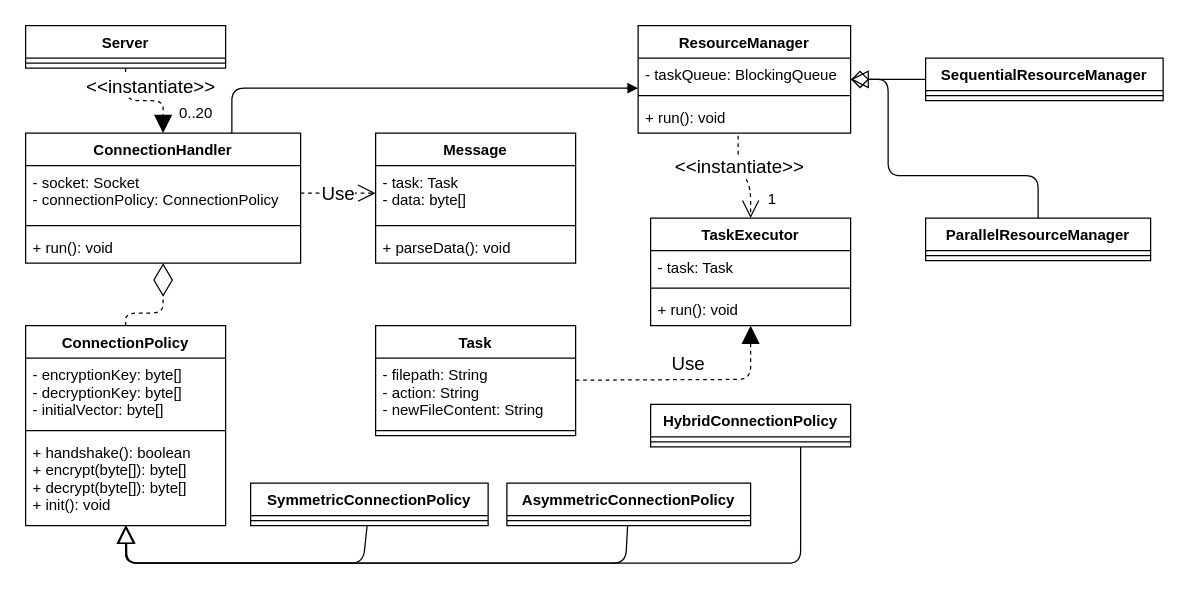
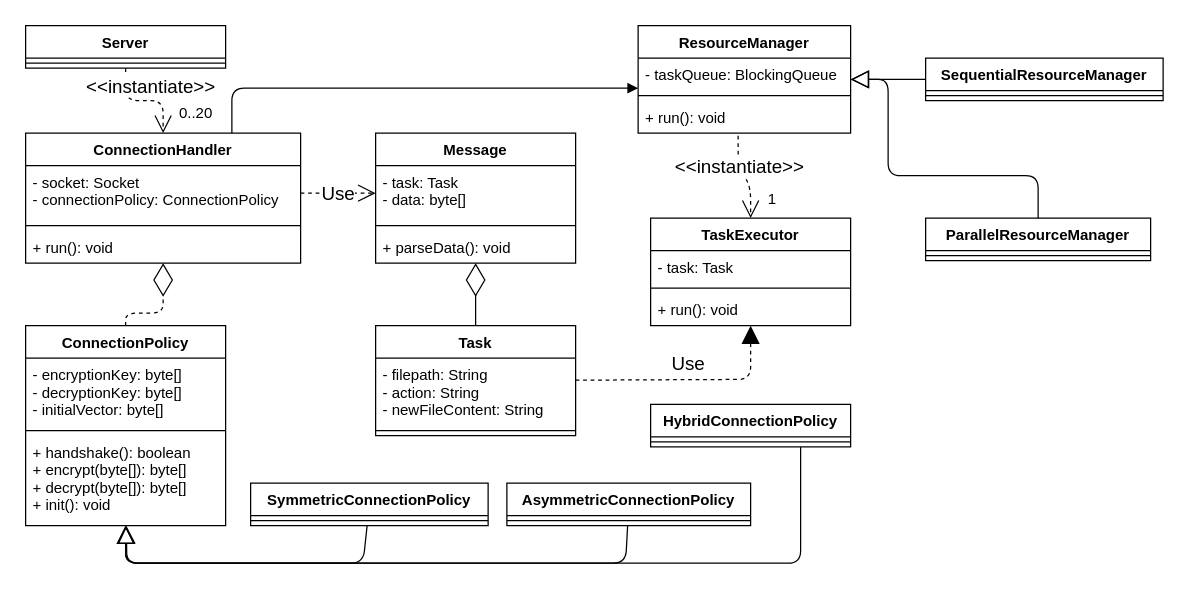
- <mxCell id="49" value="" style="edgeStyle=none;html=1;endSize=12;endArrow=diamond;endFill=0;entryX=1.002;entryY=0.656;entryDx=0;entryDy=0;entryPerimeter=0;" edge="1" parent="1" source="46" target="23"><mxGeometry width="160" relative="1" as="geometry"><mxPoint x="710" y="130" as="sourcePoint" /><mxPoint x="870" y="130" as="targetPoint" /><Array as="points"><mxPoint x="830" y="140" /><mxPoint x="710" y="140" /><mxPoint x="710" y="63" /></Array></mxGeometry></mxCell>
+ <mxCell id="49" value="" style="edgeStyle=none;html=1;endSize=12;endArrow=block;endFill=0;entryX=1.002;entryY=0.656;entryDx=0;entryDy=0;entryPerimeter=0;" edge="1" parent="1" source="46" target="23"><mxGeometry width="160" relative="1" as="geometry"><mxPoint x="710" y="130" as="sourcePoint" /><mxPoint x="870" y="130" as="targetPoint" /><Array as="points"><mxPoint x="830" y="140" /><mxPoint x="710" y="140" /><mxPoint x="710" y="63" /></Array></mxGeometry></mxCell>
- <mxCell id="33" value="&amp;lt;&amp;lt;instantiate&amp;gt;&amp;gt;" style="edgeStyle=none;html=1;endArrow=block;endSize=12;dashed=1;verticalAlign=bottom;fontSize=15;exitX=0.5;exitY=1;exitDx=0;exitDy=0;entryX=0.5;entryY=0;entryDx=0;entryDy=0;" parent="1" source="2" target="4" edge="1"><mxGeometry x="0.13" width="160" relative="1" as="geometry"><mxPoint x="90" y="70" as="sourcePoint" /><mxPoint x="100" y="100" as="targetPoint" /><mxPoint as="offset" /><Array as="points"><mxPoint x="100" y="80" /><mxPoint x="130" y="80" /></Array></mxGeometry></mxCell>
+ <mxCell id="33" value="&amp;lt;&amp;lt;instantiate&amp;gt;&amp;gt;" style="edgeStyle=none;html=1;endArrow=open;endSize=12;dashed=1;verticalAlign=bottom;fontSize=15;exitX=0.5;exitY=1;exitDx=0;exitDy=0;entryX=0.5;entryY=0;entryDx=0;entryDy=0;" parent="1" source="2" target="4" edge="1"><mxGeometry x="0.13" width="160" relative="1" as="geometry"><mxPoint x="90" y="70" as="sourcePoint" /><mxPoint x="100" y="100" as="targetPoint" /><mxPoint as="offset" /><Array as="points"><mxPoint x="100" y="80" /><mxPoint x="130" y="80" /></Array></mxGeometry></mxCell>
+ <mxCell id="41" value="" style="html=1;endArrow=diamondThin;endFill=0;edgeStyle=elbowEdgeStyle;elbow=vertical;endSize=24;strokeWidth=1;fontSize=15;" parent="1" source="26" target="18" edge="1"><mxGeometry width="160" relative="1" as="geometry"><mxPoint x="310" y="230" as="sourcePoint" /><mxPoint x="470" y="230" as="targetPoint" /></mxGeometry></mxCell>
